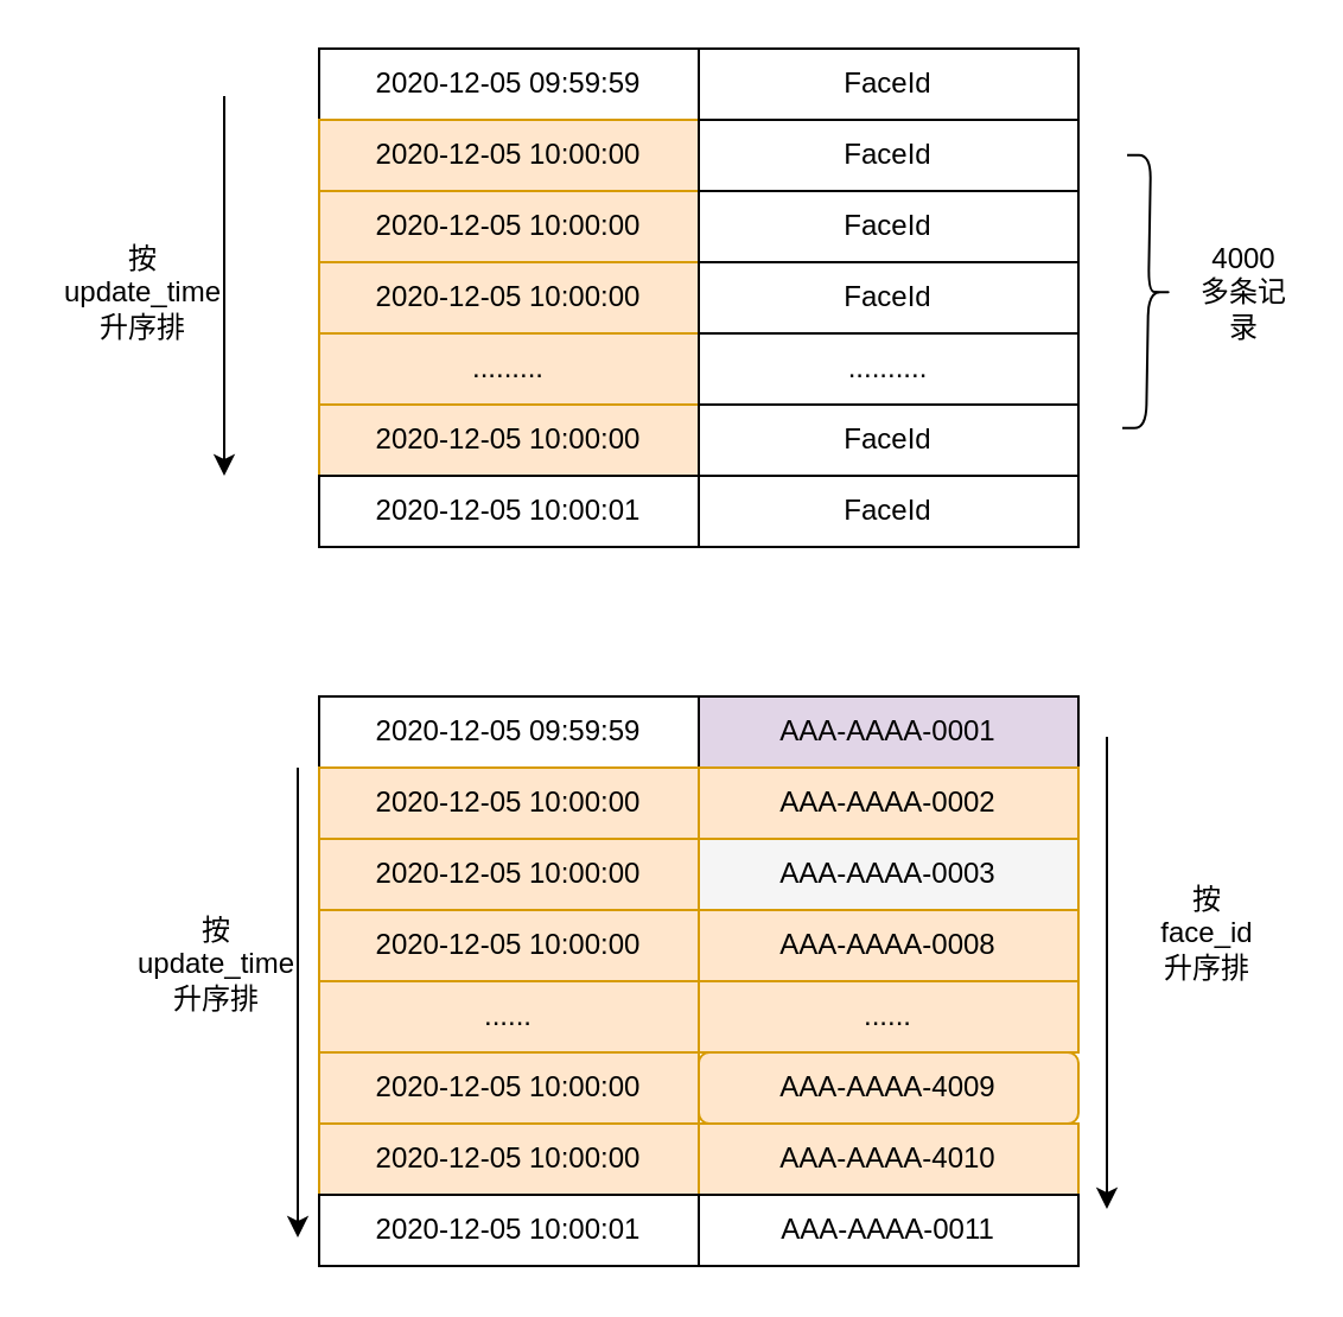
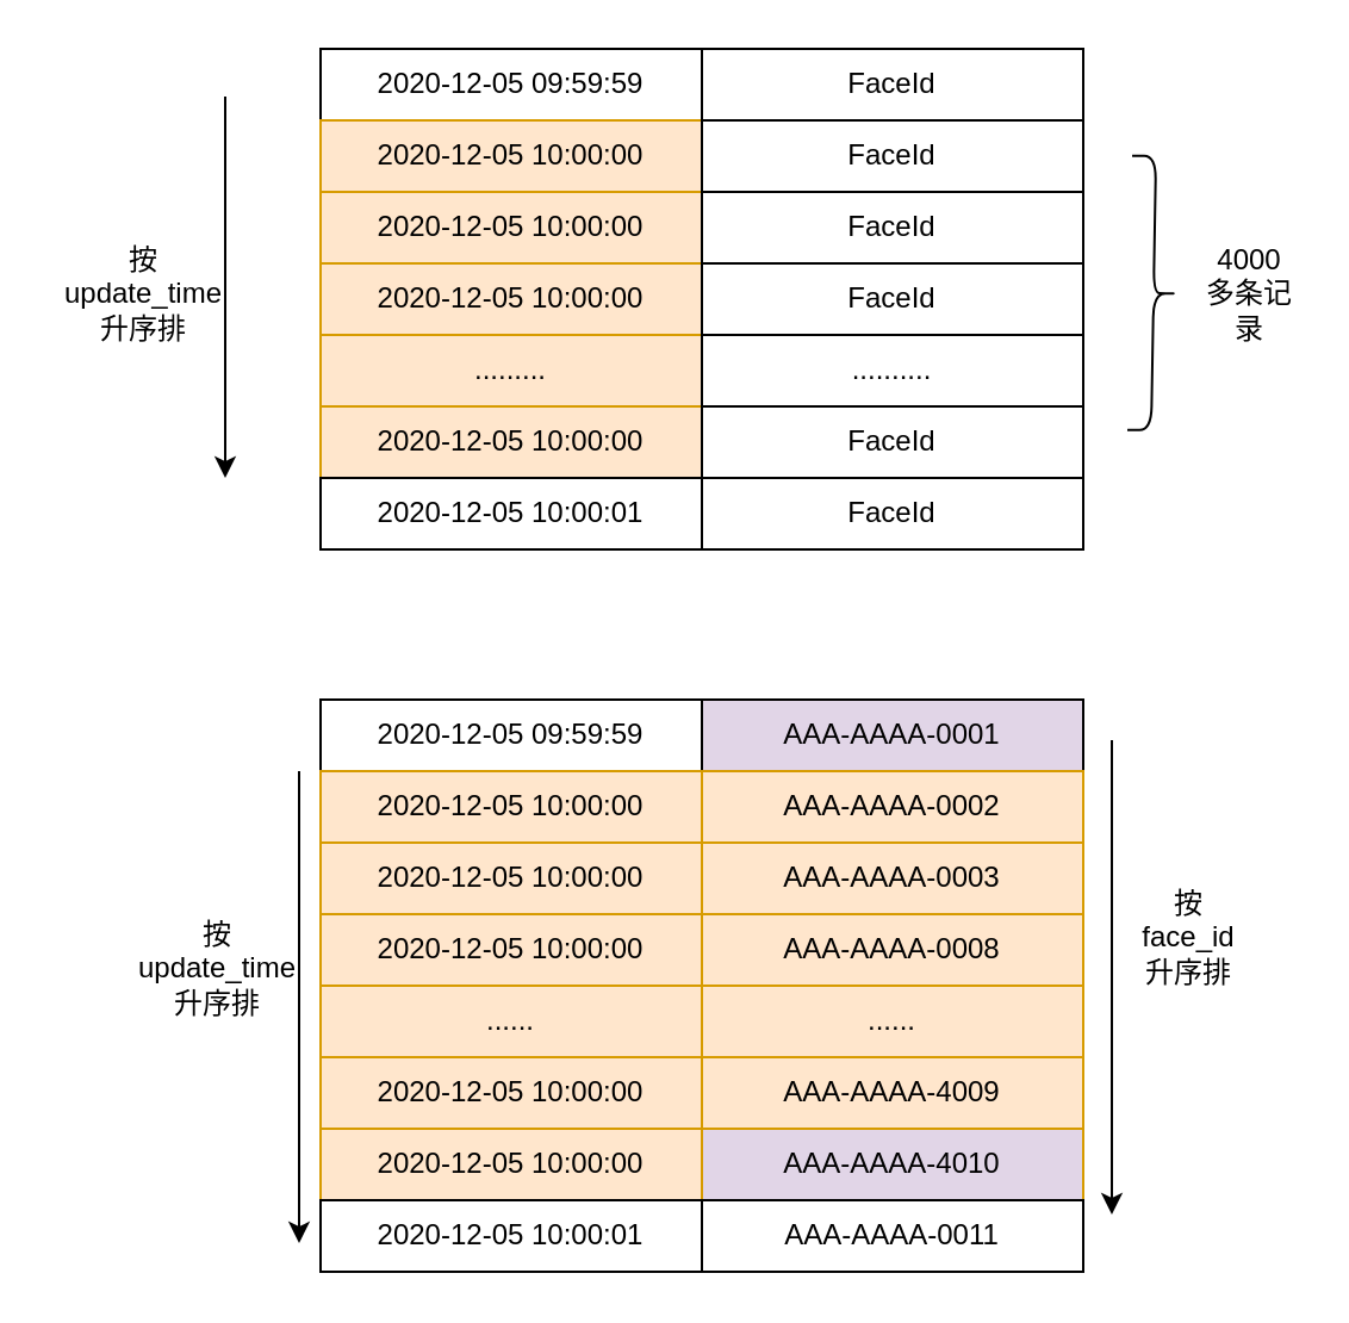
- <mxCell id="25" value="AAA-AAAA-0003" style="rounded=0;whiteSpace=wrap;html=1;fillColor=#f5f5f5;strokeColor=#d79b00;" vertex="1" parent="1"><mxGeometry x="294" y="353" width="160" height="30" as="geometry" /></mxCell>
+ <mxCell id="25" value="AAA-AAAA-0003" style="rounded=0;whiteSpace=wrap;html=1;fillColor=#ffe6cc;strokeColor=#d79b00;" vertex="1" parent="1"><mxGeometry x="294" y="353" width="160" height="30" as="geometry" /></mxCell>
- <mxCell id="39" value="按face_id升序排" style="text;html=1;strokeColor=none;fillColor=none;align=center;verticalAlign=middle;whiteSpace=wrap;rounded=0;" vertex="1" parent="1"><mxGeometry x="483.52" y="323" width="49.48" height="140" as="geometry" /></mxCell>
+ <mxCell id="39" value="按face_id升序排" style="text;html=1;strokeColor=none;fillColor=none;align=center;verticalAlign=middle;whiteSpace=wrap;rounded=0;" vertex="1" parent="1"><mxGeometry x="473.52" y="323" width="49.48" height="140" as="geometry" /></mxCell>
- <mxCell id="31" value="AAA-AAAA-4009" style="whiteSpace=wrap;html=1;fillColor=#ffe6cc;strokeColor=#d79b00;rounded=1;" vertex="1" parent="1"><mxGeometry x="294" y="443" width="160" height="30" as="geometry" /></mxCell>
+ <mxCell id="31" value="AAA-AAAA-4009" style="rounded=0;whiteSpace=wrap;html=1;fillColor=#ffe6cc;strokeColor=#d79b00;" vertex="1" parent="1"><mxGeometry x="294" y="443" width="160" height="30" as="geometry" /></mxCell>
- <mxCell id="33" value="AAA-AAAA-4010" style="rounded=0;whiteSpace=wrap;html=1;fillColor=#ffe6cc;strokeColor=#d79b00;" vertex="1" parent="1"><mxGeometry x="294" y="473" width="160" height="30" as="geometry" /></mxCell>
+ <mxCell id="33" value="AAA-AAAA-4010" style="rounded=0;whiteSpace=wrap;html=1;fillColor=#e1d5e7;strokeColor=#d79b00;" vertex="1" parent="1"><mxGeometry x="294" y="473" width="160" height="30" as="geometry" /></mxCell>
